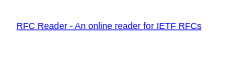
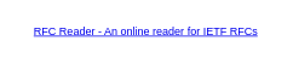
- <mxCell id="2" value="&lt;a href=&quot;http://www.rfcreader.com/#rfc6749&quot;&gt;RFC Reader - An online reader for IETF RFCs&lt;/a&gt;" style="text;whiteSpace=wrap;html=1;" vertex="1" parent="1"><mxGeometry x="20" y="20" width="280" height="40" as="geometry" /></mxCell>
+ <mxCell id="2" value="&lt;a href=&quot;http://www.rfcreader.com/#rfc6749&quot;&gt;RFC Reader - An online reader for IETF RFCs&lt;/a&gt;" style="text;whiteSpace=wrap;html=1;" vertex="1" parent="1"><mxGeometry x="35" y="20" width="280" height="40" as="geometry" /></mxCell>
